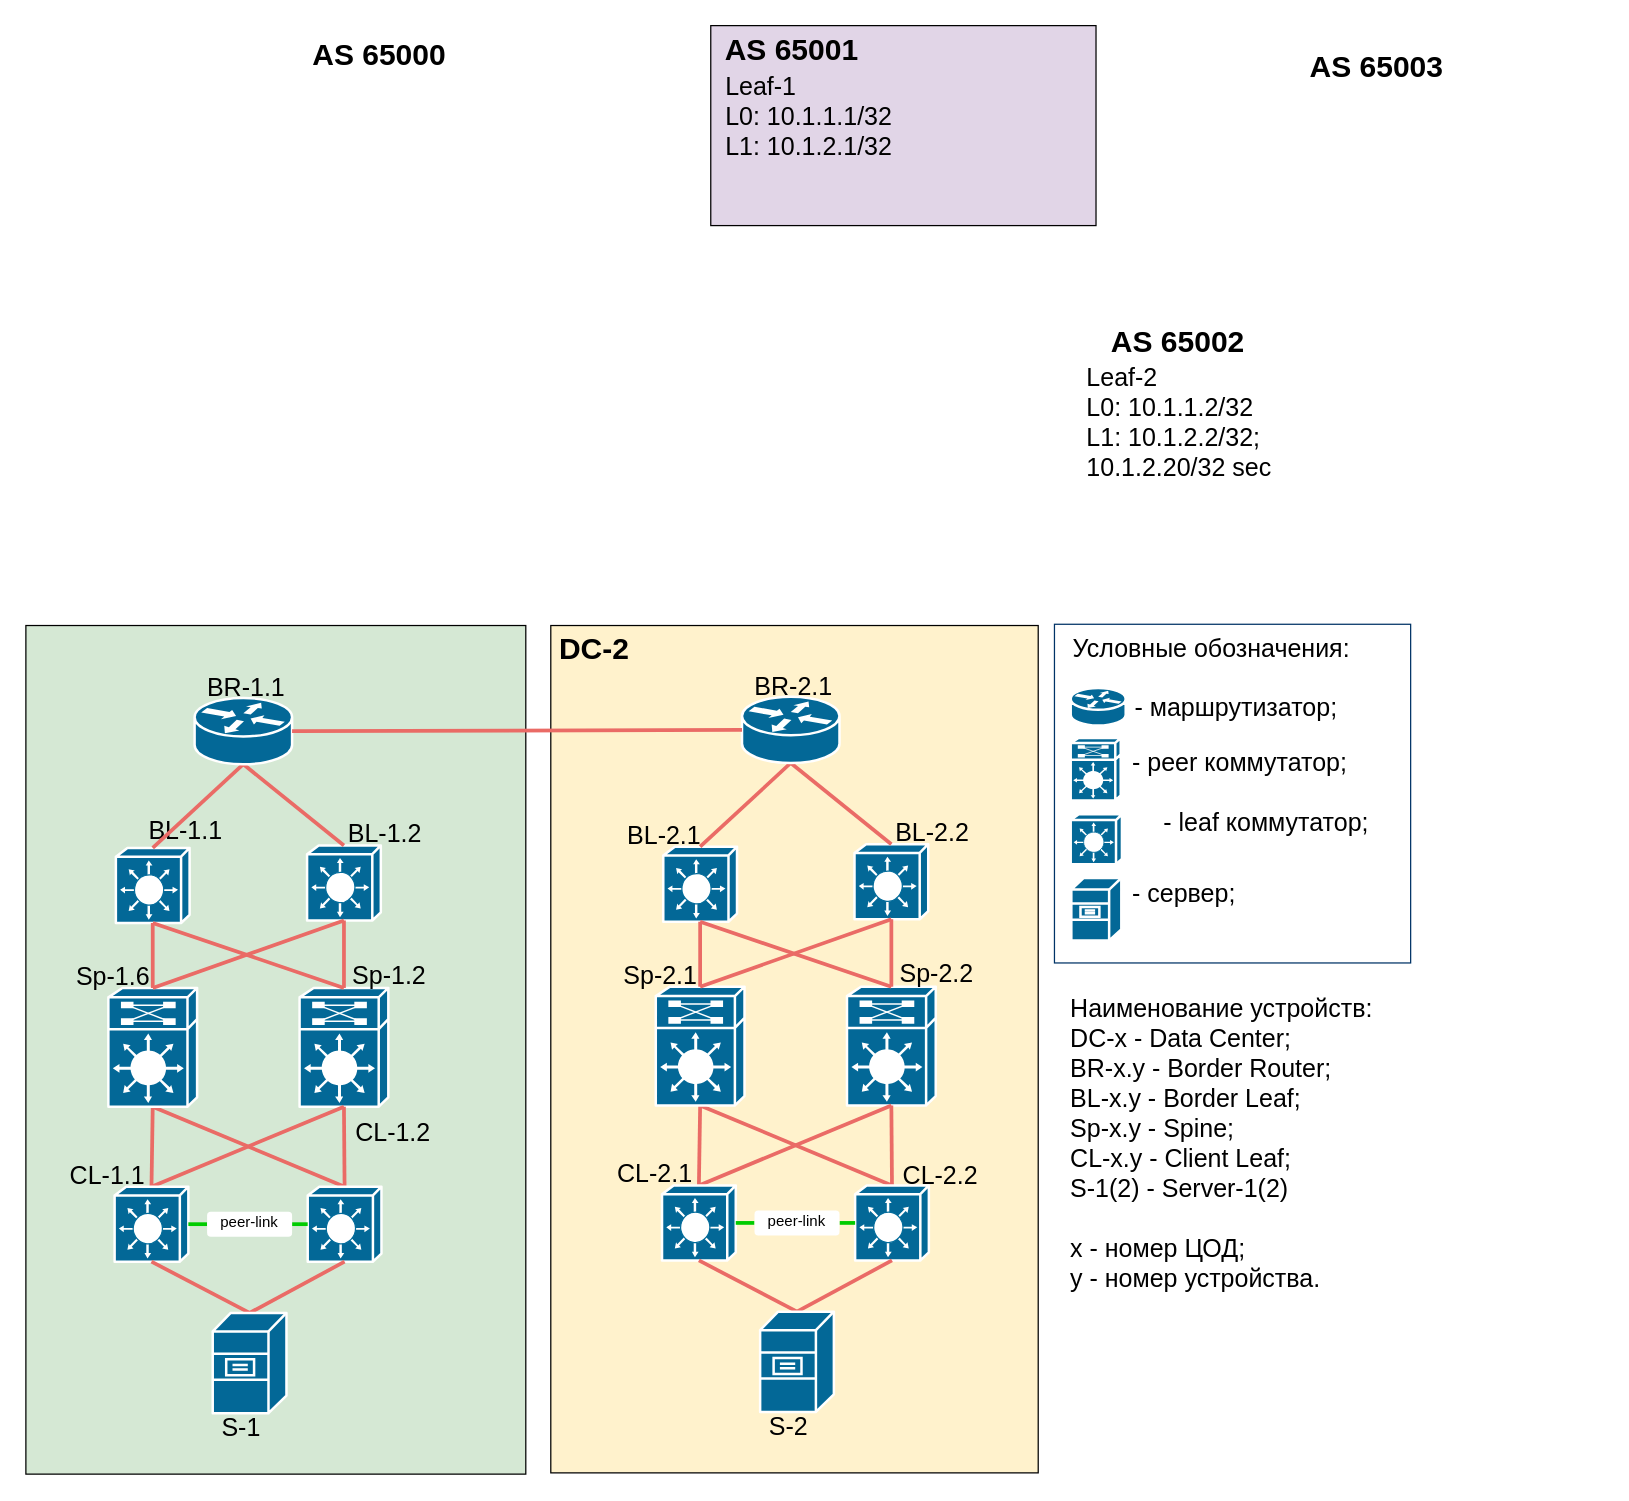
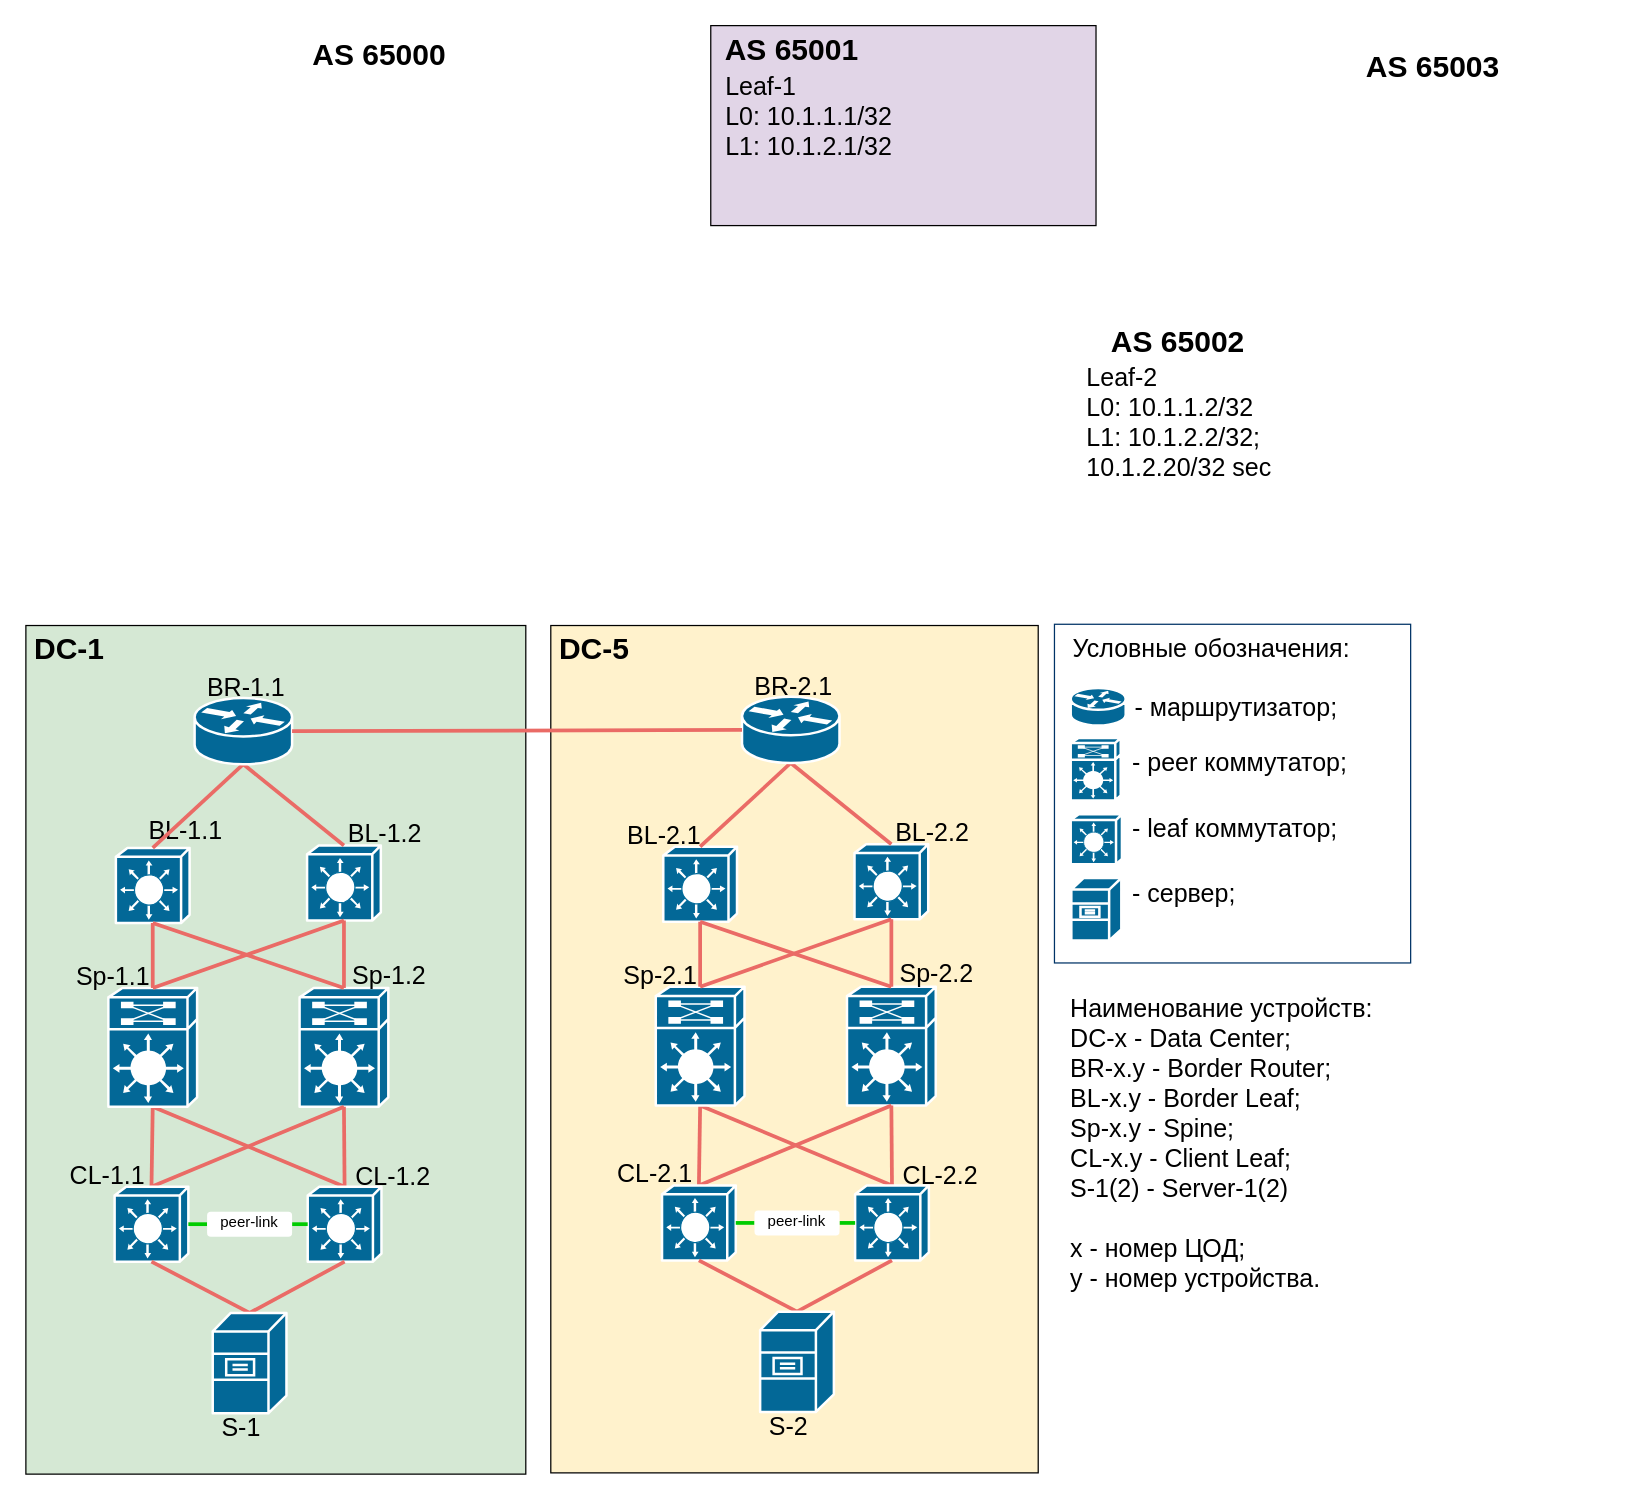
- <mxCell id="16" value="AS 65003" style="text;html=1;strokeColor=none;fillColor=none;align=center;verticalAlign=middle;whiteSpace=wrap;rounded=0;fontSize=24;fontFamily=Helvetica;horizontal=1;fontStyle=1;fontColor=#000000;" parent="1" vertex="1"><mxGeometry x="966" y="40" width="270" height="28" as="geometry" /></mxCell>
+ <mxCell id="16" value="AS 65003" style="text;html=1;strokeColor=none;fillColor=none;align=center;verticalAlign=middle;whiteSpace=wrap;rounded=0;fontSize=24;fontFamily=Helvetica;horizontal=1;fontStyle=1;fontColor=#000000;" parent="1" vertex="1"><mxGeometry x="1011" y="40" width="270" height="28" as="geometry" /></mxCell>
+ <mxCell id="75" value="DC-1" style="text;html=1;strokeColor=none;fillColor=none;align=center;verticalAlign=middle;whiteSpace=wrap;rounded=0;fontSize=24;fontFamily=Helvetica;horizontal=1;fontStyle=1;fontColor=#000000;" vertex="1" parent="1"><mxGeometry x="22" y="505" width="66" height="28" as="geometry" /></mxCell>
- <mxCell id="76" value="DC-2" style="text;html=1;strokeColor=none;fillColor=none;align=center;verticalAlign=middle;whiteSpace=wrap;rounded=0;fontSize=24;fontFamily=Helvetica;horizontal=1;fontStyle=1;fontColor=#000000;" vertex="1" parent="1"><mxGeometry x="442" y="505" width="66" height="28" as="geometry" /></mxCell>
+ <mxCell id="76" value="DC-5" style="text;html=1;strokeColor=none;fillColor=none;align=center;verticalAlign=middle;whiteSpace=wrap;rounded=0;fontSize=24;fontFamily=Helvetica;horizontal=1;fontStyle=1;fontColor=#000000;" vertex="1" parent="1"><mxGeometry x="442" y="505" width="66" height="28" as="geometry" /></mxCell>
- <mxCell id="82" value="&amp;nbsp;- leaf коммутатор;&amp;nbsp;&lt;br&gt;&amp;nbsp; &amp;nbsp; &amp;nbsp; &amp;nbsp;&amp;nbsp;" style="text;html=1;strokeColor=none;fillColor=none;align=left;verticalAlign=middle;whiteSpace=wrap;rounded=0;fontSize=20;fontFamily=Helvetica;horizontal=1;" vertex="1" parent="1"><mxGeometry x="923" y="649.25" width="190" height="40" as="geometry" /></mxCell>
+ <mxCell id="82" value="&amp;nbsp;- leaf коммутатор;&amp;nbsp;&lt;br&gt;&amp;nbsp; &amp;nbsp; &amp;nbsp; &amp;nbsp;&amp;nbsp;" style="text;html=1;strokeColor=none;fillColor=none;align=left;verticalAlign=middle;whiteSpace=wrap;rounded=0;fontSize=20;fontFamily=Helvetica;horizontal=1;" vertex="1" parent="1"><mxGeometry x="898" y="654.25" width="190" height="40" as="geometry" /></mxCell>
- <mxCell id="7" value="Sp-1.6" style="text;html=1;strokeColor=none;fillColor=none;align=center;verticalAlign=middle;whiteSpace=wrap;rounded=0;fontSize=20;fontFamily=Helvetica;horizontal=1;" parent="1" vertex="1"><mxGeometry x="55" y="772" width="70" height="16" as="geometry" /></mxCell>
+ <mxCell id="7" value="Sp-1.1" style="text;html=1;strokeColor=none;fillColor=none;align=center;verticalAlign=middle;whiteSpace=wrap;rounded=0;fontSize=20;fontFamily=Helvetica;horizontal=1;" parent="1" vertex="1"><mxGeometry x="55" y="772" width="70" height="16" as="geometry" /></mxCell>
- <mxCell id="37" value="CL-1.2" style="text;html=1;strokeColor=none;fillColor=none;align=center;verticalAlign=middle;whiteSpace=wrap;rounded=0;fontSize=20;fontFamily=Helvetica;horizontal=1;" vertex="1" parent="1"><mxGeometry x="278" y="896" width="72" height="17.25" as="geometry" /></mxCell>
+ <mxCell id="37" value="CL-1.2" style="text;html=1;strokeColor=none;fillColor=none;align=center;verticalAlign=middle;whiteSpace=wrap;rounded=0;fontSize=20;fontFamily=Helvetica;horizontal=1;" vertex="1" parent="1"><mxGeometry x="278" y="931" width="72" height="17.25" as="geometry" /></mxCell>
